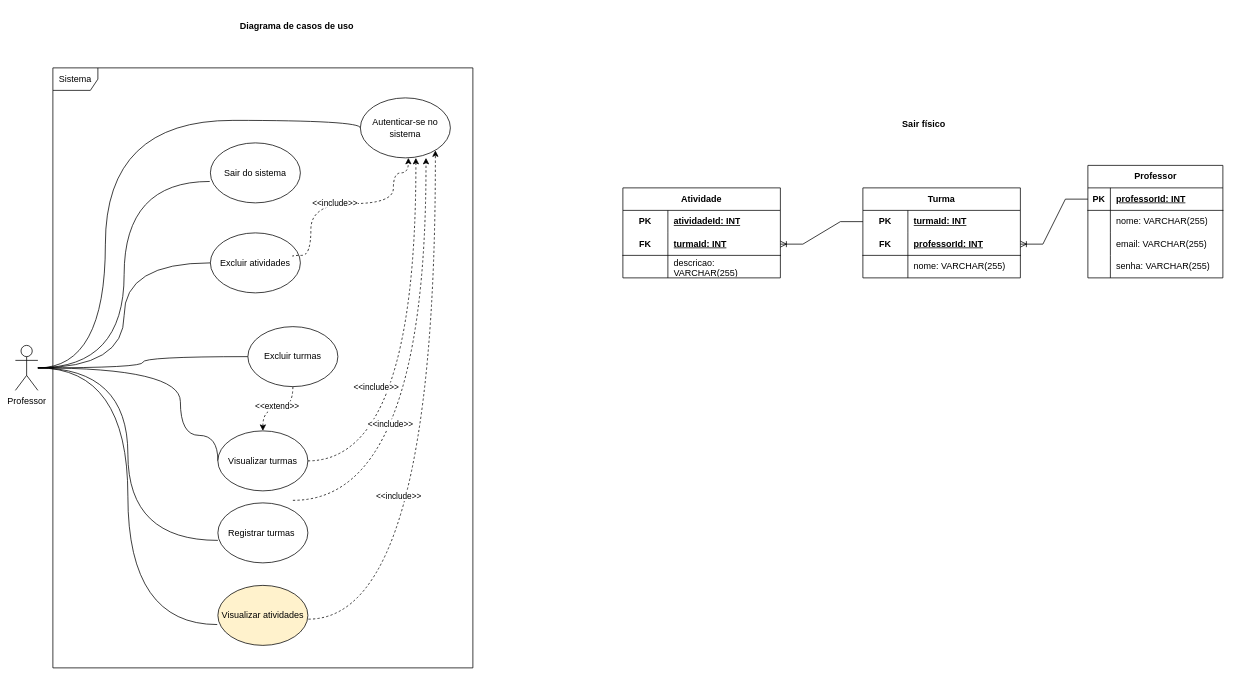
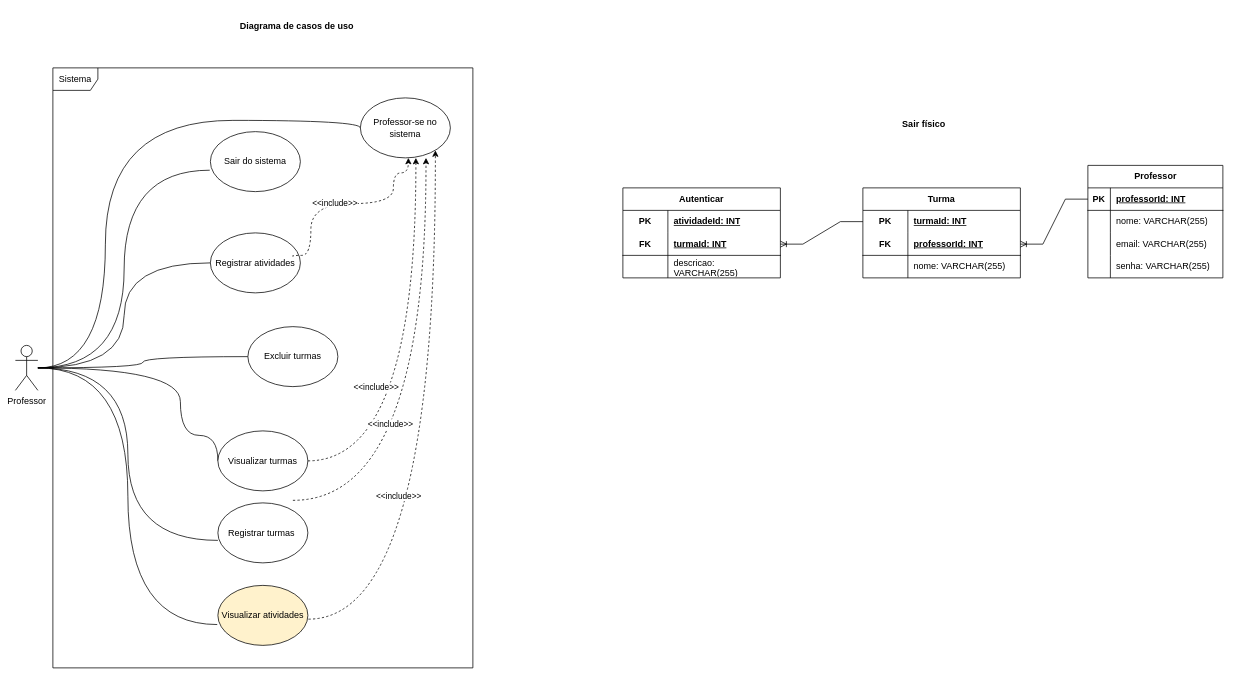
- <mxCell id="8" value="Autenticar-se no sistema" style="ellipse;whiteSpace=wrap;html=1;" vertex="1" parent="1"><mxGeometry x="480" y="130" width="120" height="80" as="geometry" /></mxCell>
+ <mxCell id="8" value="Professor-se no sistema" style="ellipse;whiteSpace=wrap;html=1;" vertex="1" parent="1"><mxGeometry x="480" y="130" width="120" height="80" as="geometry" /></mxCell>
- <mxCell id="9" value="Sair do sistema" style="ellipse;whiteSpace=wrap;html=1;" vertex="1" parent="1"><mxGeometry x="280" y="190" width="120" height="80" as="geometry" /></mxCell>
+ <mxCell id="9" value="Sair do sistema" style="ellipse;whiteSpace=wrap;html=1;" vertex="1" parent="1"><mxGeometry x="280" y="175" width="120" height="80" as="geometry" /></mxCell>
- <mxCell id="52" value="Atividade" style="shape=table;startSize=30;container=1;collapsible=1;childLayout=tableLayout;fixedRows=1;rowLines=0;fontStyle=1;align=center;resizeLast=1;html=1;whiteSpace=wrap;" vertex="1" parent="1"><mxGeometry x="830" y="250" width="210" height="120" as="geometry" /></mxCell>
+ <mxCell id="52" value="Autenticar" style="shape=table;startSize=30;container=1;collapsible=1;childLayout=tableLayout;fixedRows=1;rowLines=0;fontStyle=1;align=center;resizeLast=1;html=1;whiteSpace=wrap;" vertex="1" parent="1"><mxGeometry x="830" y="250" width="210" height="120" as="geometry" /></mxCell>
- <mxCell id="10" value="Excluir atividades" style="ellipse;whiteSpace=wrap;html=1;" vertex="1" parent="1"><mxGeometry x="280" y="310" width="120" height="80" as="geometry" /></mxCell>
+ <mxCell id="10" value="Registrar atividades" style="ellipse;whiteSpace=wrap;html=1;" vertex="1" parent="1"><mxGeometry x="280" y="310" width="120" height="80" as="geometry" /></mxCell>
- <mxCell id="11" style="edgeStyle=orthogonalEdgeStyle;rounded=0;orthogonalLoop=1;jettySize=auto;html=1;curved=1;dashed=1;" edge="1" parent="1" source="13" target="14"><mxGeometry relative="1" as="geometry" /></mxCell>
- <mxCell id="12" value="&amp;lt;&amp;lt;extend&amp;gt;&amp;gt;" style="edgeLabel;html=1;align=center;verticalAlign=middle;resizable=0;points=[];" vertex="1" connectable="0" parent="11"><mxGeometry x="0.021" y="-4" relative="1" as="geometry"><mxPoint as="offset" /></mxGeometry></mxCell>
